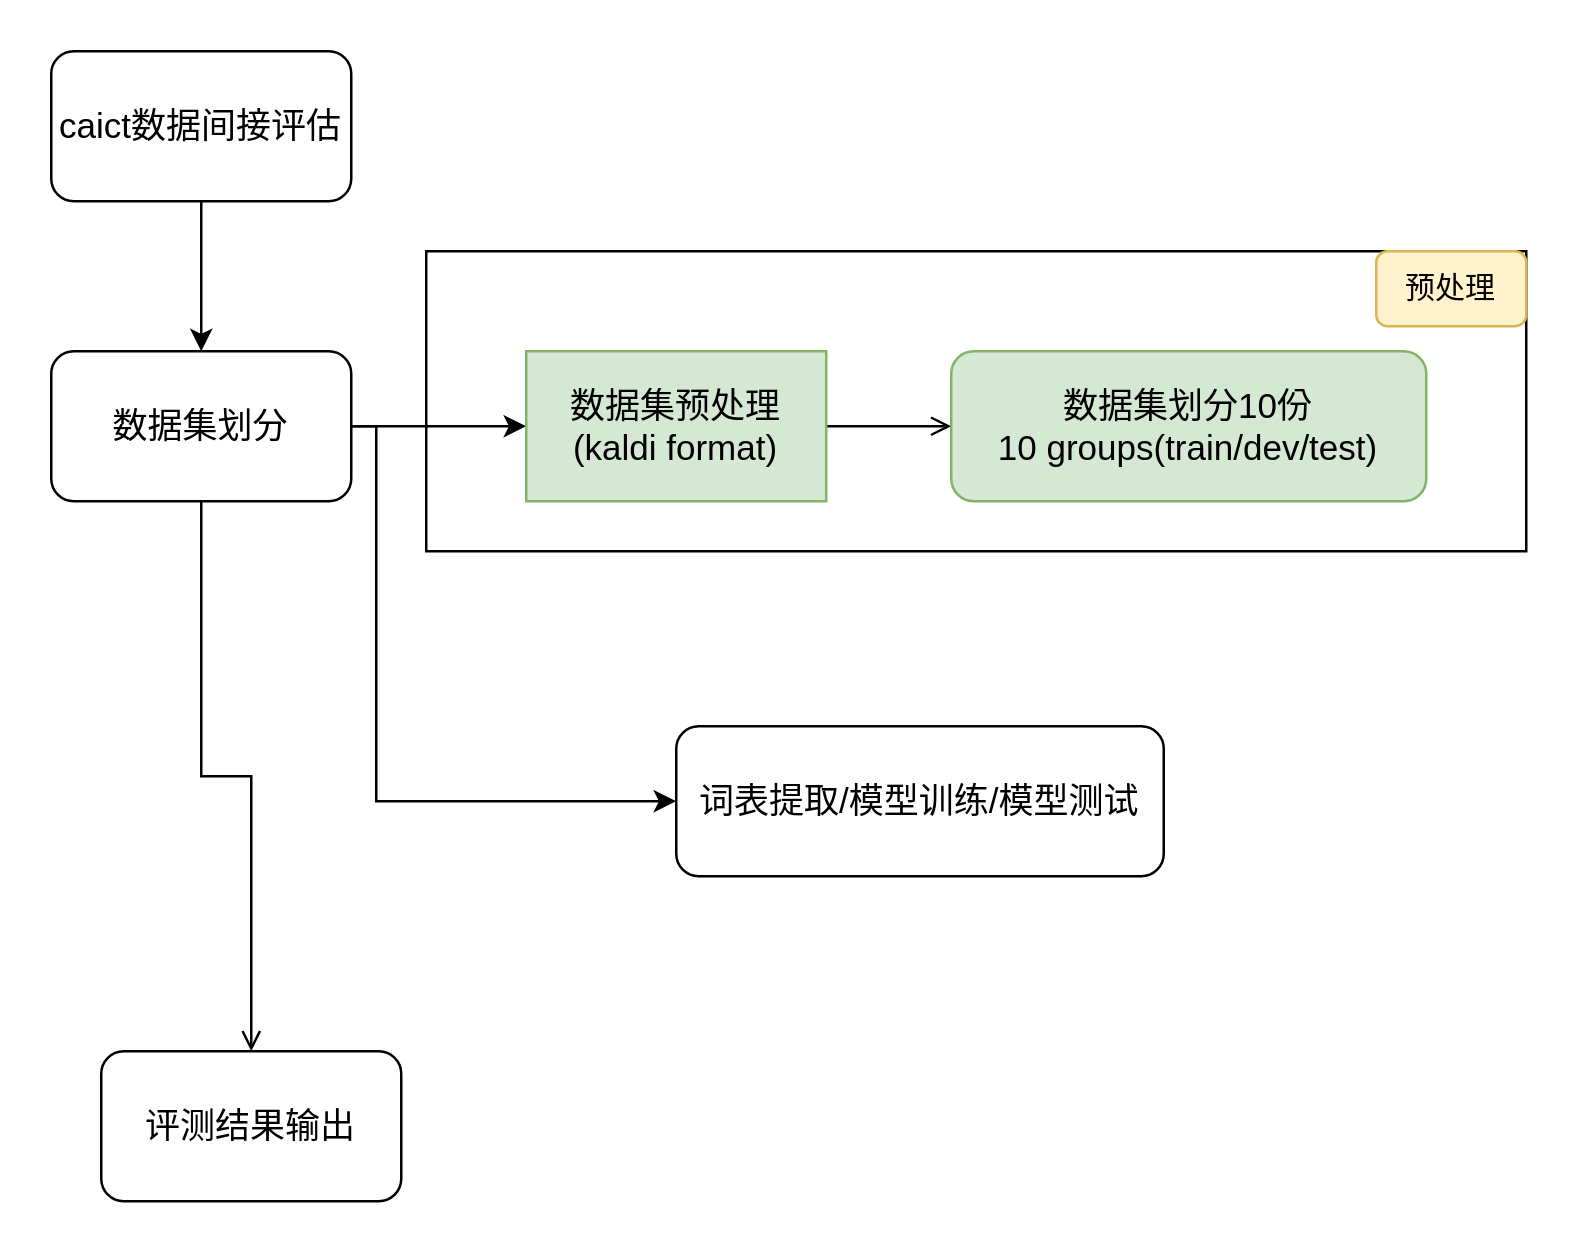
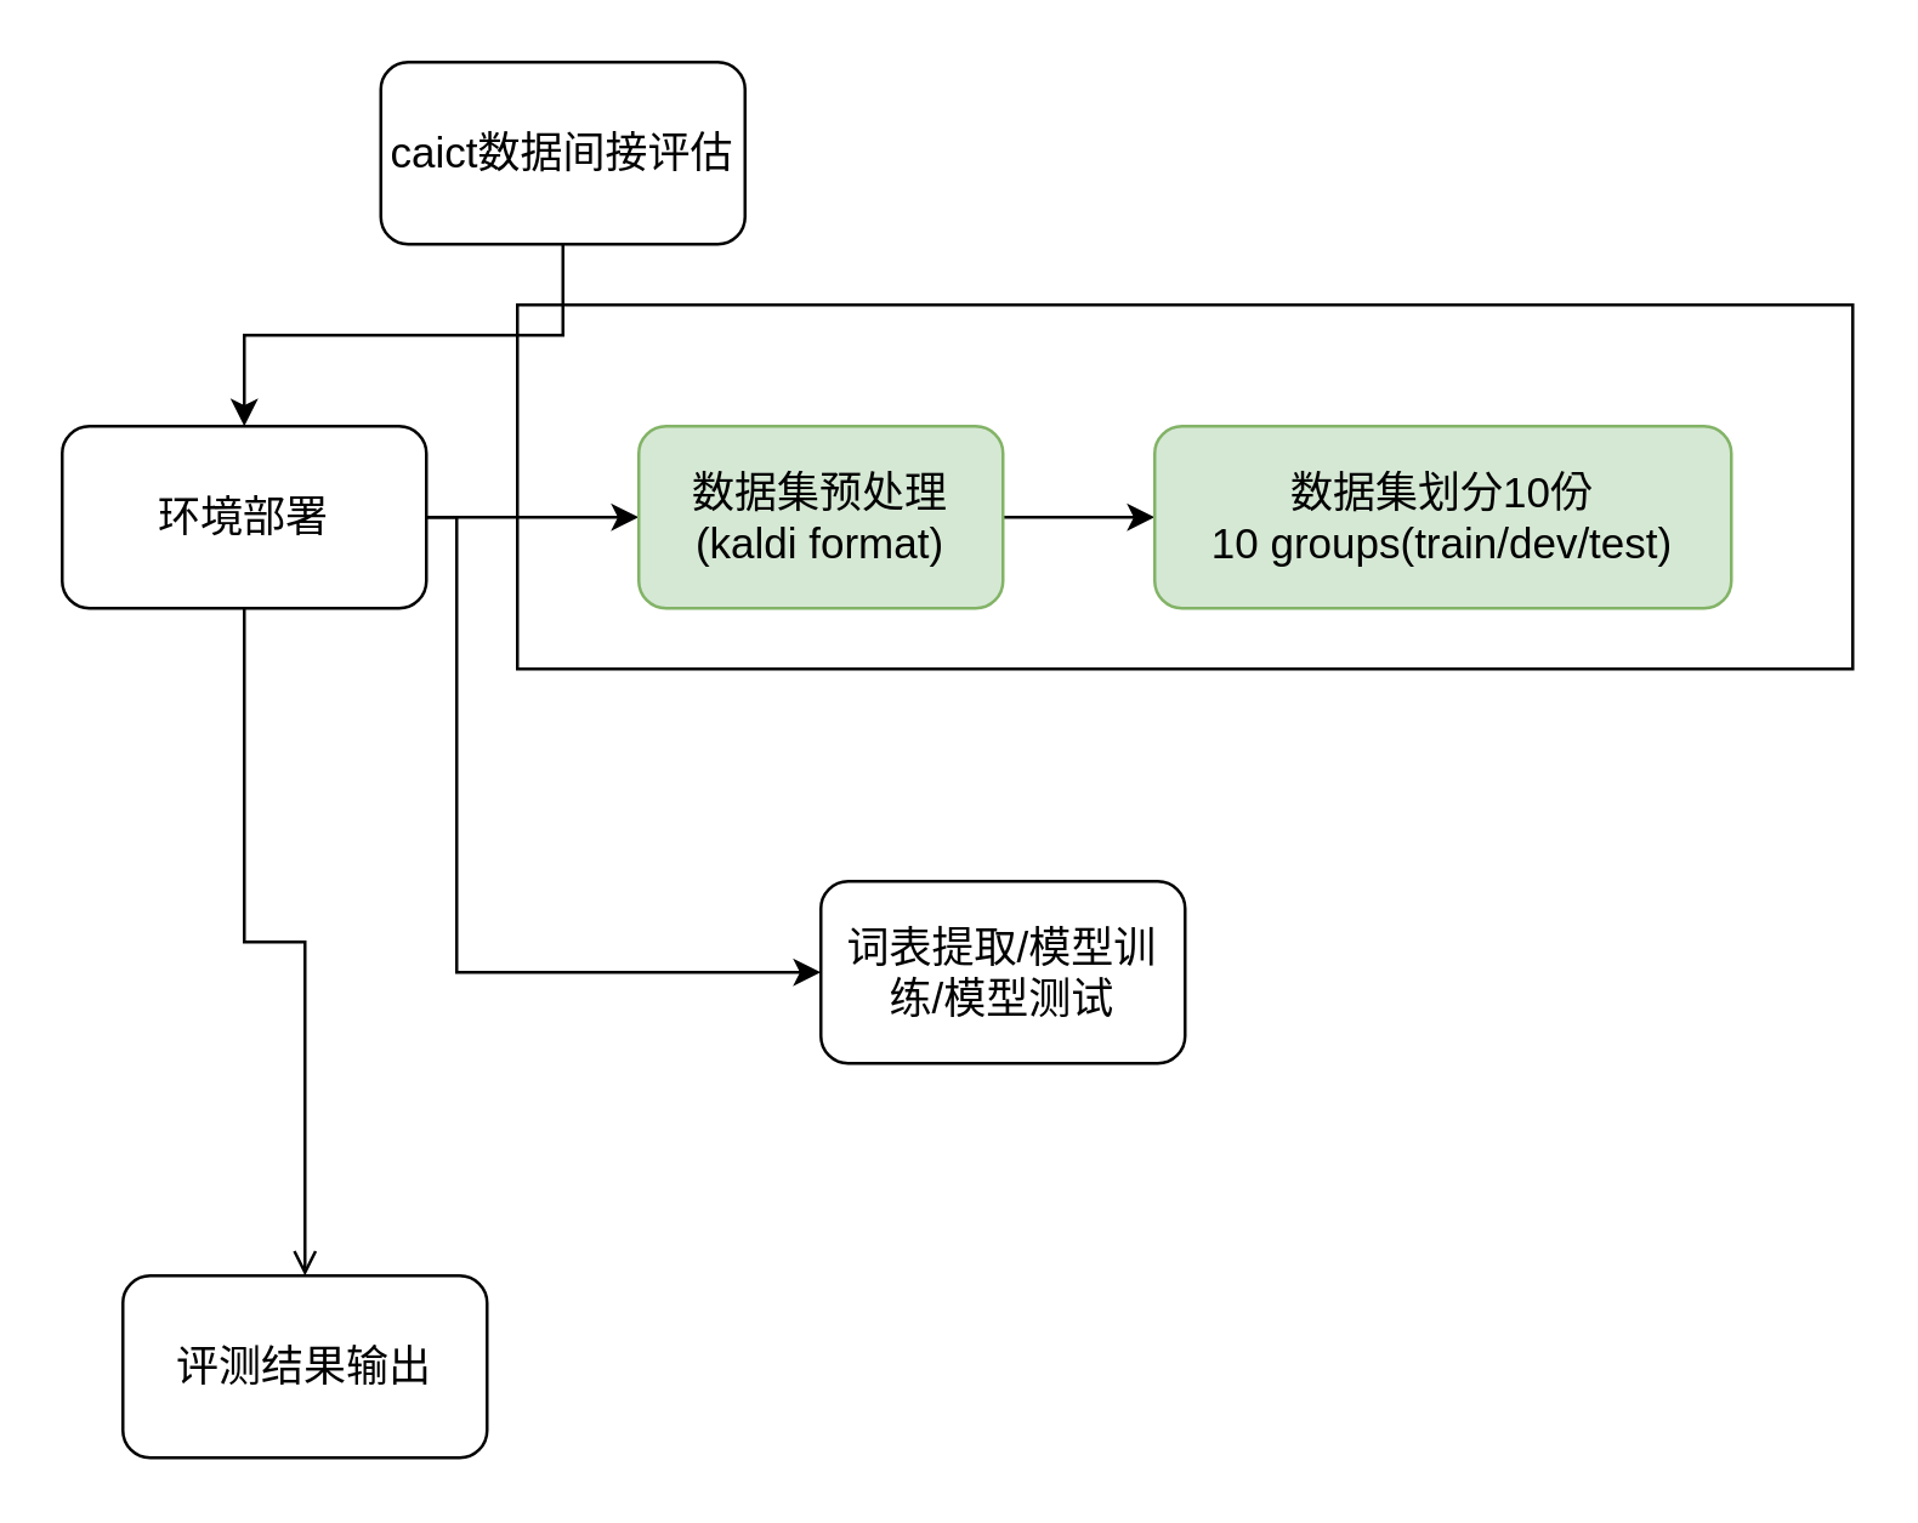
- <mxCell id="4" value="caict数据间接评估" style="rounded=1;whiteSpace=wrap;html=1;fontSize=14;" parent="1" vertex="1"><mxGeometry x="20" y="20" width="120" height="60" as="geometry" /></mxCell>
+ <mxCell id="4" value="caict数据间接评估" style="rounded=1;whiteSpace=wrap;html=1;fontSize=14;" parent="1" vertex="1"><mxGeometry x="125" y="20" width="120" height="60" as="geometry" /></mxCell>
- <mxCell id="12" value="预处理" style="rounded=1;whiteSpace=wrap;html=1;fillColor=#fff2cc;strokeColor=#d6b656;" parent="1" vertex="1"><mxGeometry x="550" y="100" width="60" height="30" as="geometry" /></mxCell>
- <mxCell id="8" value="数据集划分" style="rounded=1;whiteSpace=wrap;html=1;fontSize=14;" parent="1" vertex="1"><mxGeometry x="20" y="140" width="120" height="60" as="geometry" /></mxCell>
+ <mxCell id="8" value="环境部署" style="rounded=1;whiteSpace=wrap;html=1;fontSize=14;" parent="1" vertex="1"><mxGeometry x="20" y="140" width="120" height="60" as="geometry" /></mxCell>
- <mxCell id="10" value="数据集预处理&lt;br&gt;(kaldi format)" style="whiteSpace=wrap;html=1;fontSize=14;fillColor=#d5e8d4;strokeColor=#82b366;rounded=0;" parent="1" vertex="1"><mxGeometry x="210" y="140" width="120" height="60" as="geometry" /></mxCell>
+ <mxCell id="10" value="数据集预处理&lt;br&gt;(kaldi format)" style="rounded=1;whiteSpace=wrap;html=1;fontSize=14;fillColor=#d5e8d4;strokeColor=#82b366;" parent="1" vertex="1"><mxGeometry x="210" y="140" width="120" height="60" as="geometry" /></mxCell>
- <mxCell id="9" value="" style="edgeStyle=orthogonalEdgeStyle;rounded=0;orthogonalLoop=1;jettySize=auto;html=1;endArrow=open;" parent="1" source="10" target="11" edge="1"><mxGeometry relative="1" as="geometry" /></mxCell>
+ <mxCell id="9" value="" style="edgeStyle=orthogonalEdgeStyle;rounded=0;orthogonalLoop=1;jettySize=auto;html=1;" parent="1" source="10" target="11" edge="1"><mxGeometry relative="1" as="geometry" /></mxCell>
- <mxCell id="13" value="词表提取/模型训练/模型测试" style="rounded=1;whiteSpace=wrap;html=1;fontSize=14;" parent="1" vertex="1"><mxGeometry x="270" y="290" width="195" height="60" as="geometry" /></mxCell>
+ <mxCell id="13" value="词表提取/模型训练/模型测试" style="rounded=1;whiteSpace=wrap;html=1;fontSize=14;" parent="1" vertex="1"><mxGeometry x="270" y="290" width="120" height="60" as="geometry" /></mxCell>
